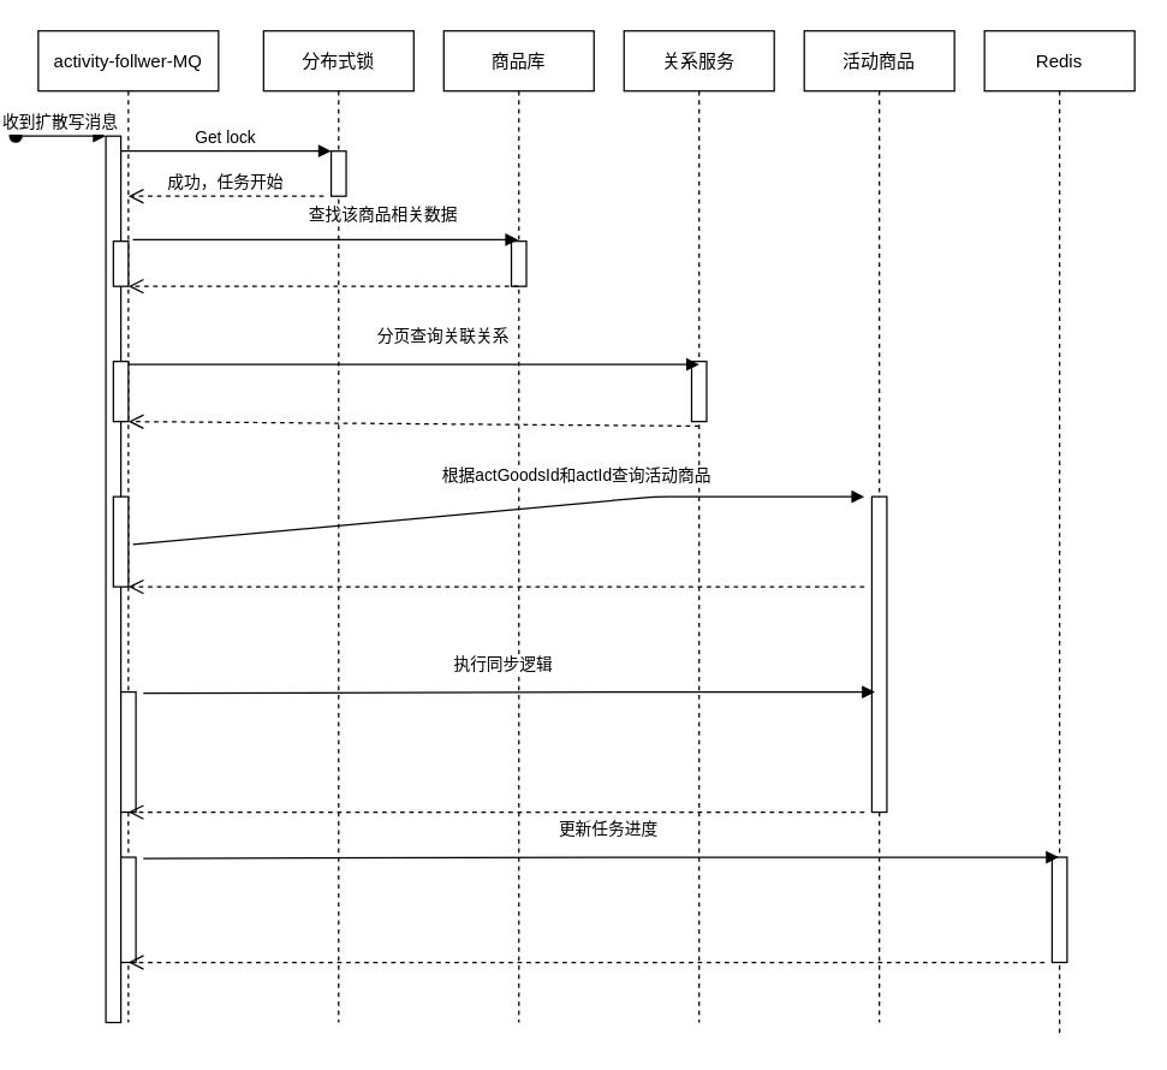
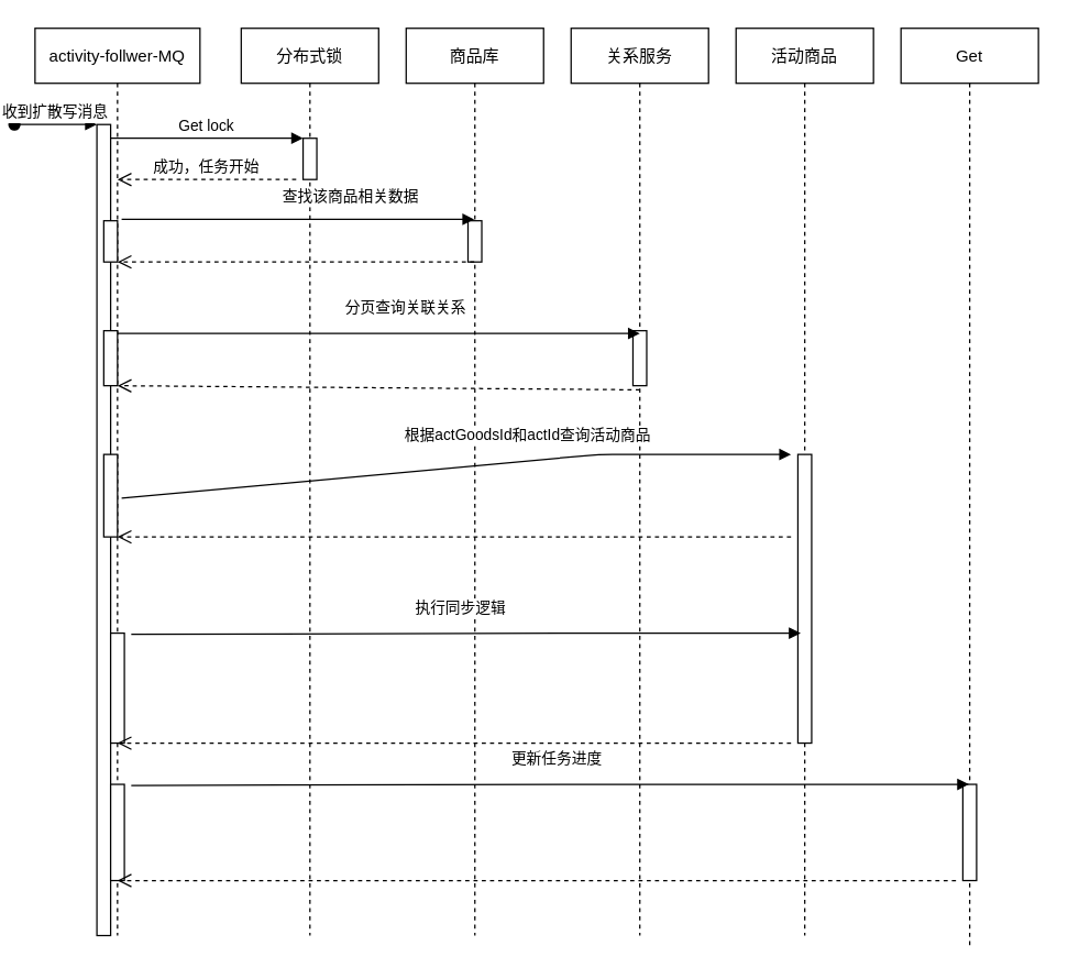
- <mxCell id="19" value="Redis" style="shape=umlLifeline;perimeter=lifelinePerimeter;container=1;collapsible=0;recursiveResize=0;rounded=0;shadow=0;strokeWidth=1;" vertex="1" parent="1"><mxGeometry x="650" y="20" width="100" height="670" as="geometry" /></mxCell>
+ <mxCell id="19" value="Get" style="shape=umlLifeline;perimeter=lifelinePerimeter;container=1;collapsible=0;recursiveResize=0;rounded=0;shadow=0;strokeWidth=1;" vertex="1" parent="1"><mxGeometry x="650" y="20" width="100" height="670" as="geometry" /></mxCell>
